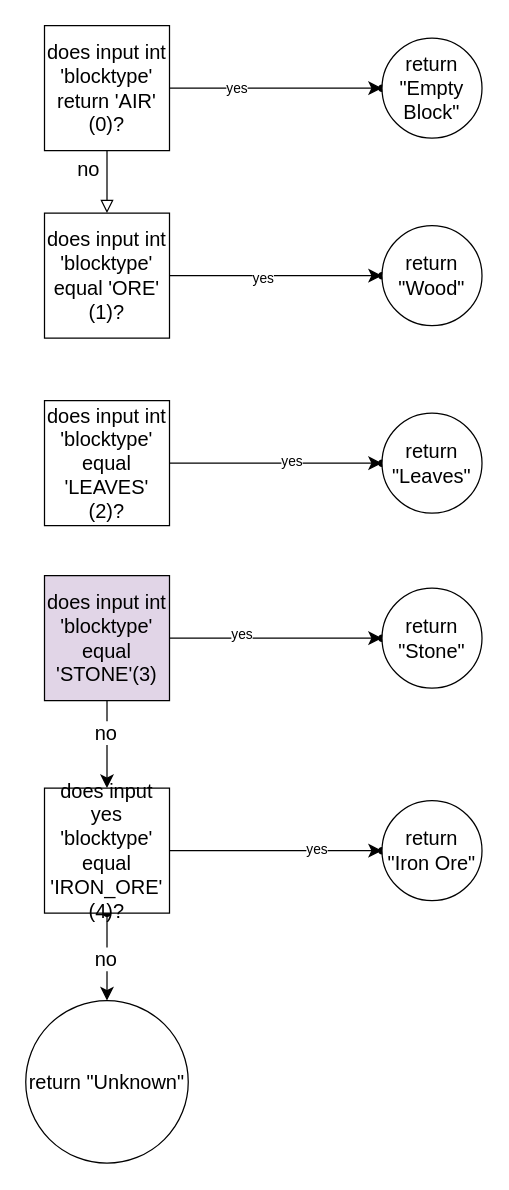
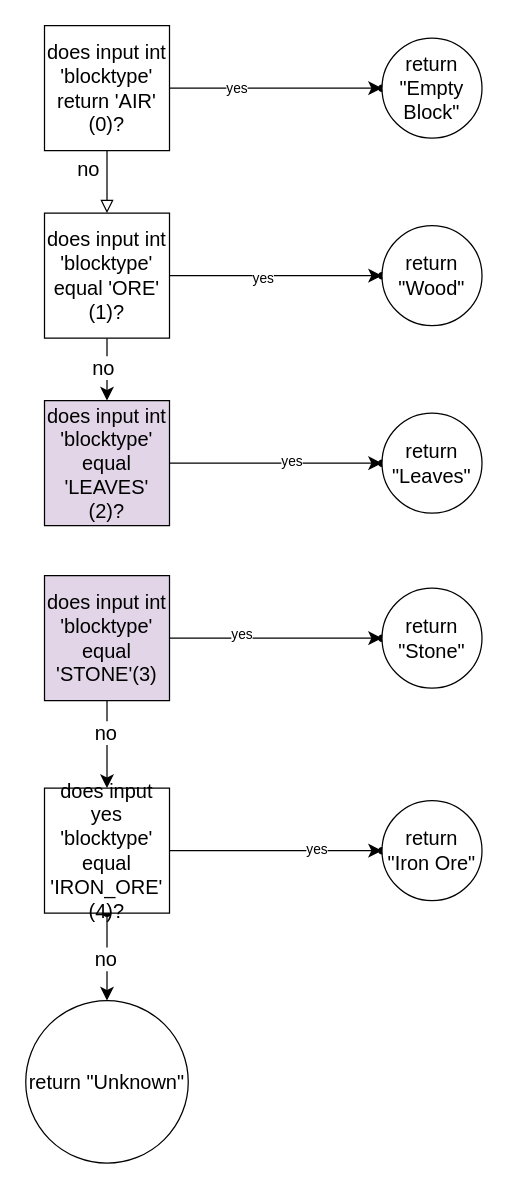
+ <mxCell id="6" value="" style="edgeStyle=none;curved=1;rounded=0;orthogonalLoop=1;jettySize=auto;html=1;fontSize=12;startSize=8;endSize=8;" parent="1" source="10" target="5" edge="1"><mxGeometry relative="1" as="geometry" /></mxCell>
+ <mxCell id="7" value="no" style="edgeLabel;html=1;align=center;verticalAlign=middle;resizable=0;points=[];fontSize=16;" parent="6" vertex="1" connectable="0"><mxGeometry x="-0.08" y="-4" relative="1" as="geometry"><mxPoint as="offset" /></mxGeometry></mxCell>
- <mxCell id="5" value="does input int 'blocktype' equal 'LEAVES' (2)?" style="whiteSpace=wrap;html=1;aspect=fixed;fontSize=16;" parent="1" vertex="1"><mxGeometry x="35" y="320" width="100" height="100" as="geometry" /></mxCell>
+ <mxCell id="5" value="does input int 'blocktype' equal 'LEAVES' (2)?" style="whiteSpace=wrap;html=1;aspect=fixed;fontSize=16;fillColor=#e1d5e7;" parent="1" vertex="1"><mxGeometry x="35" y="320" width="100" height="100" as="geometry" /></mxCell>
